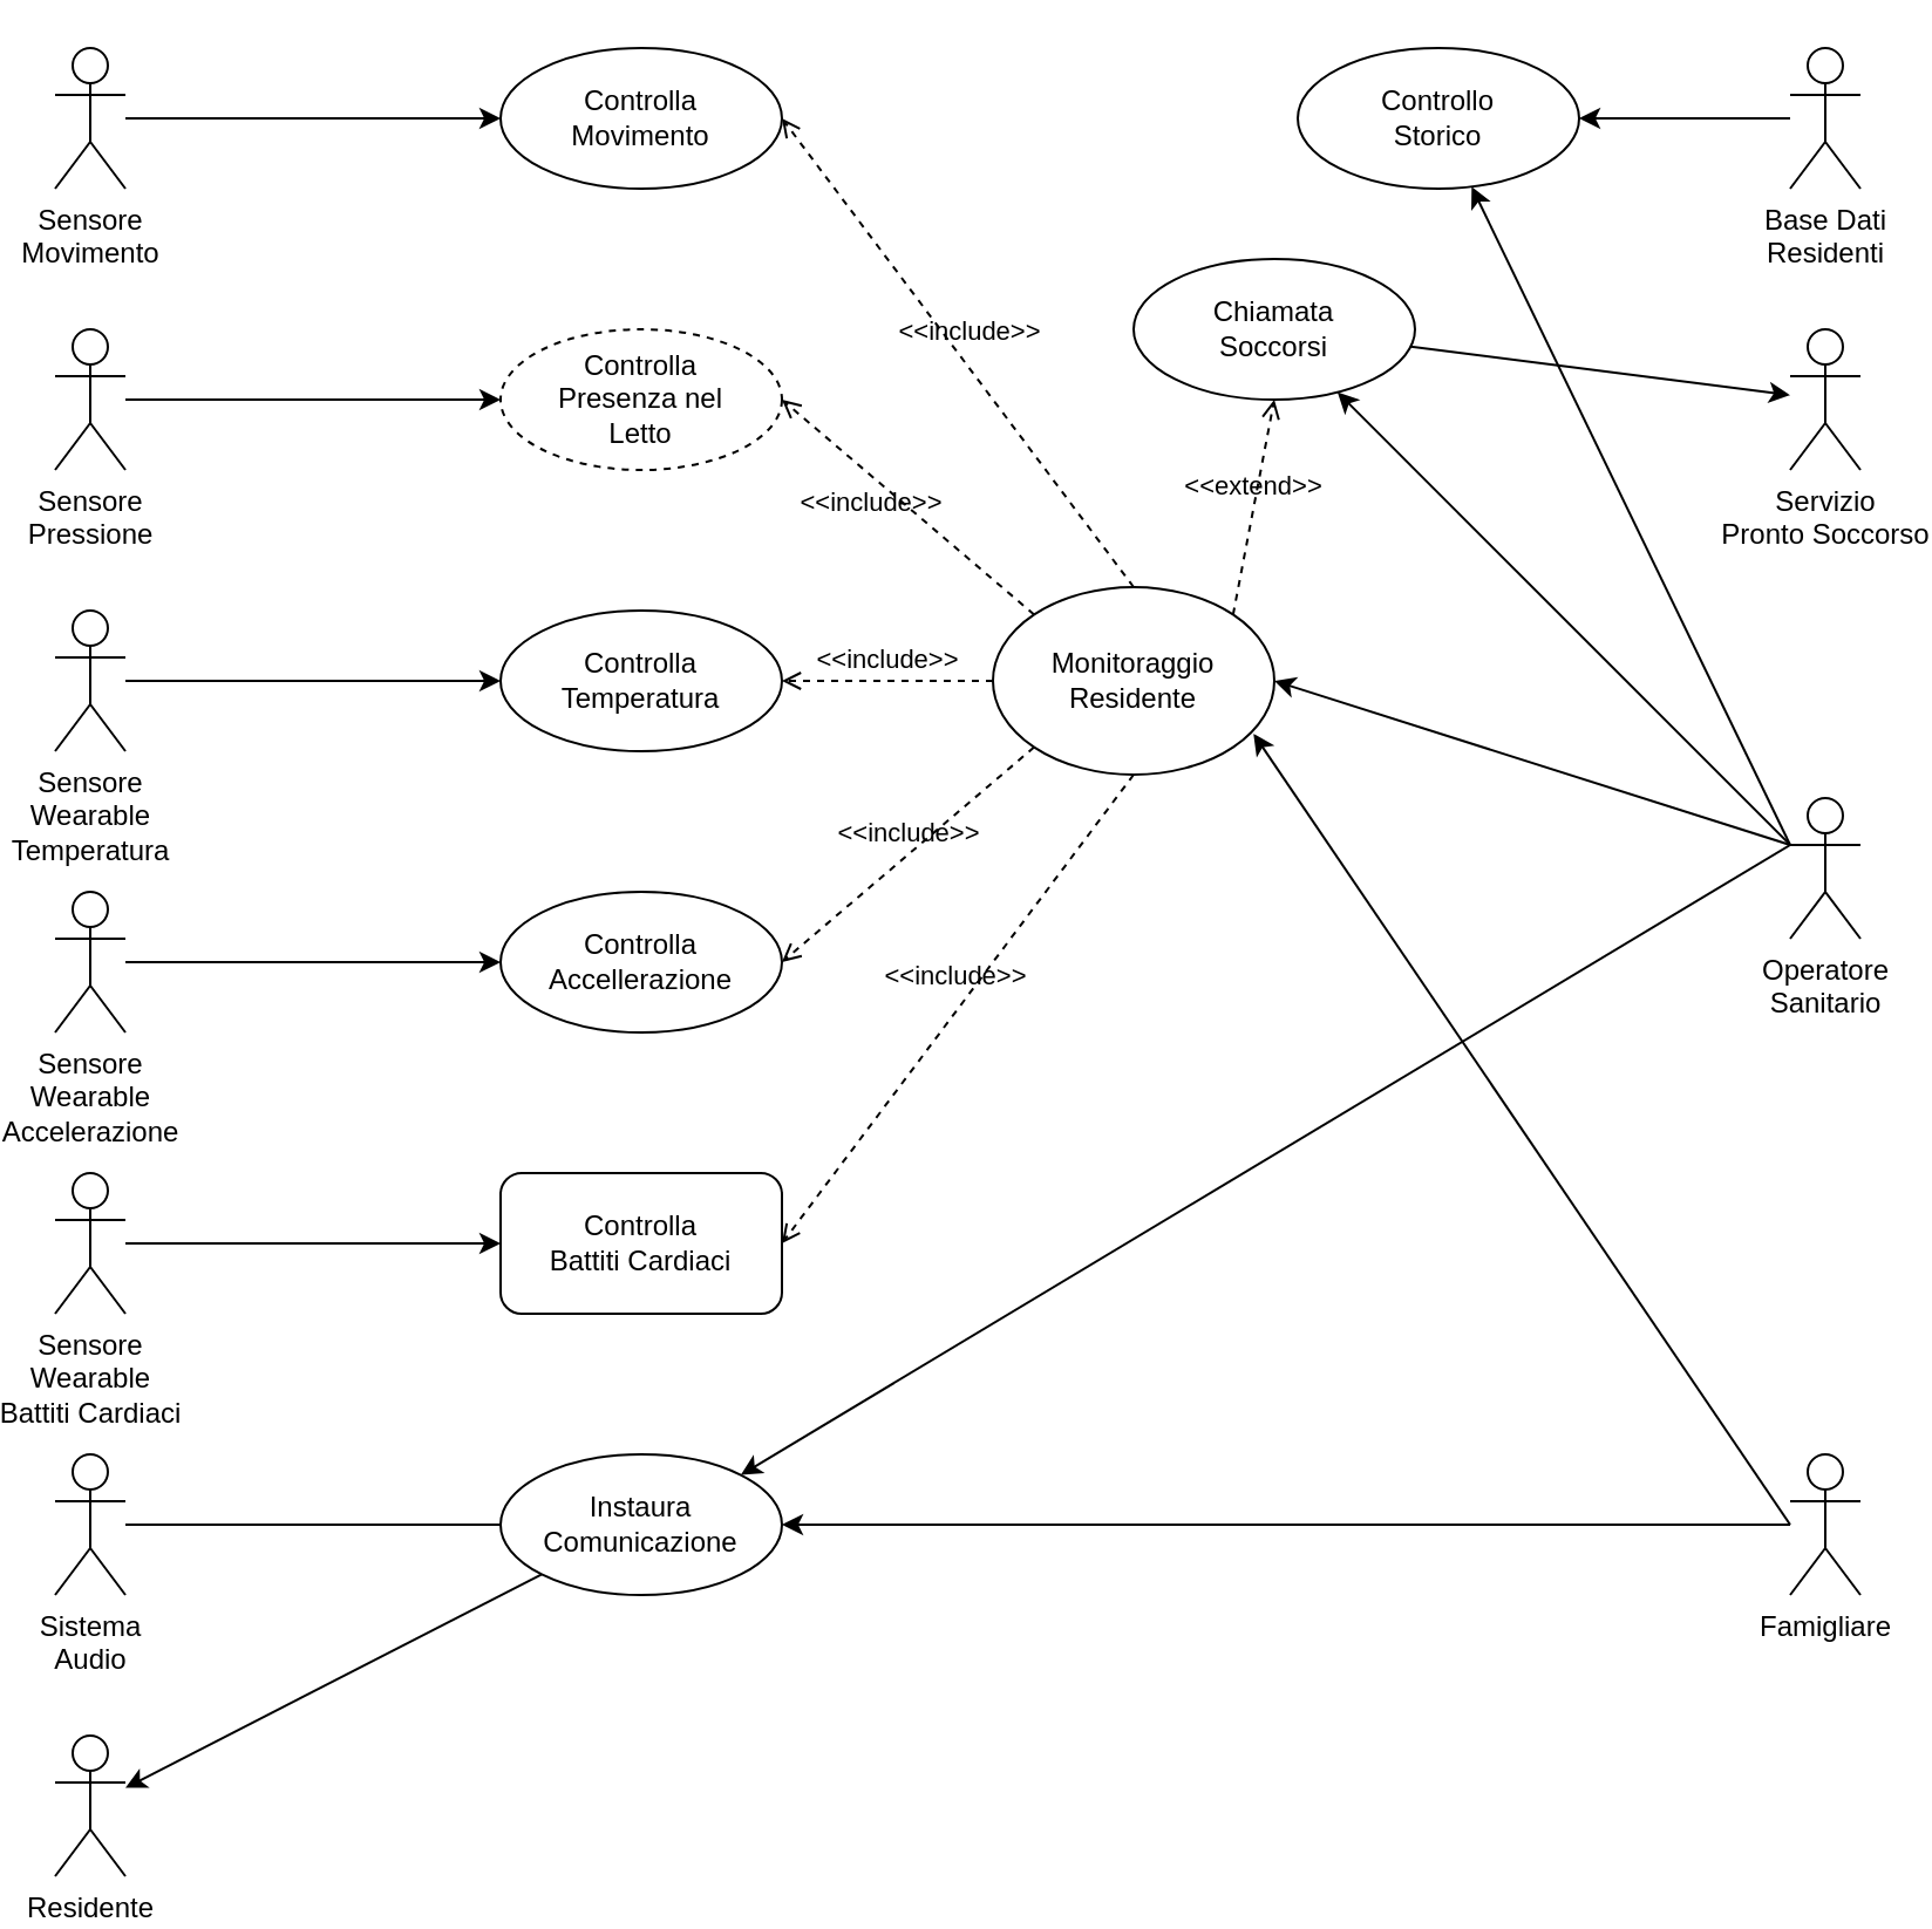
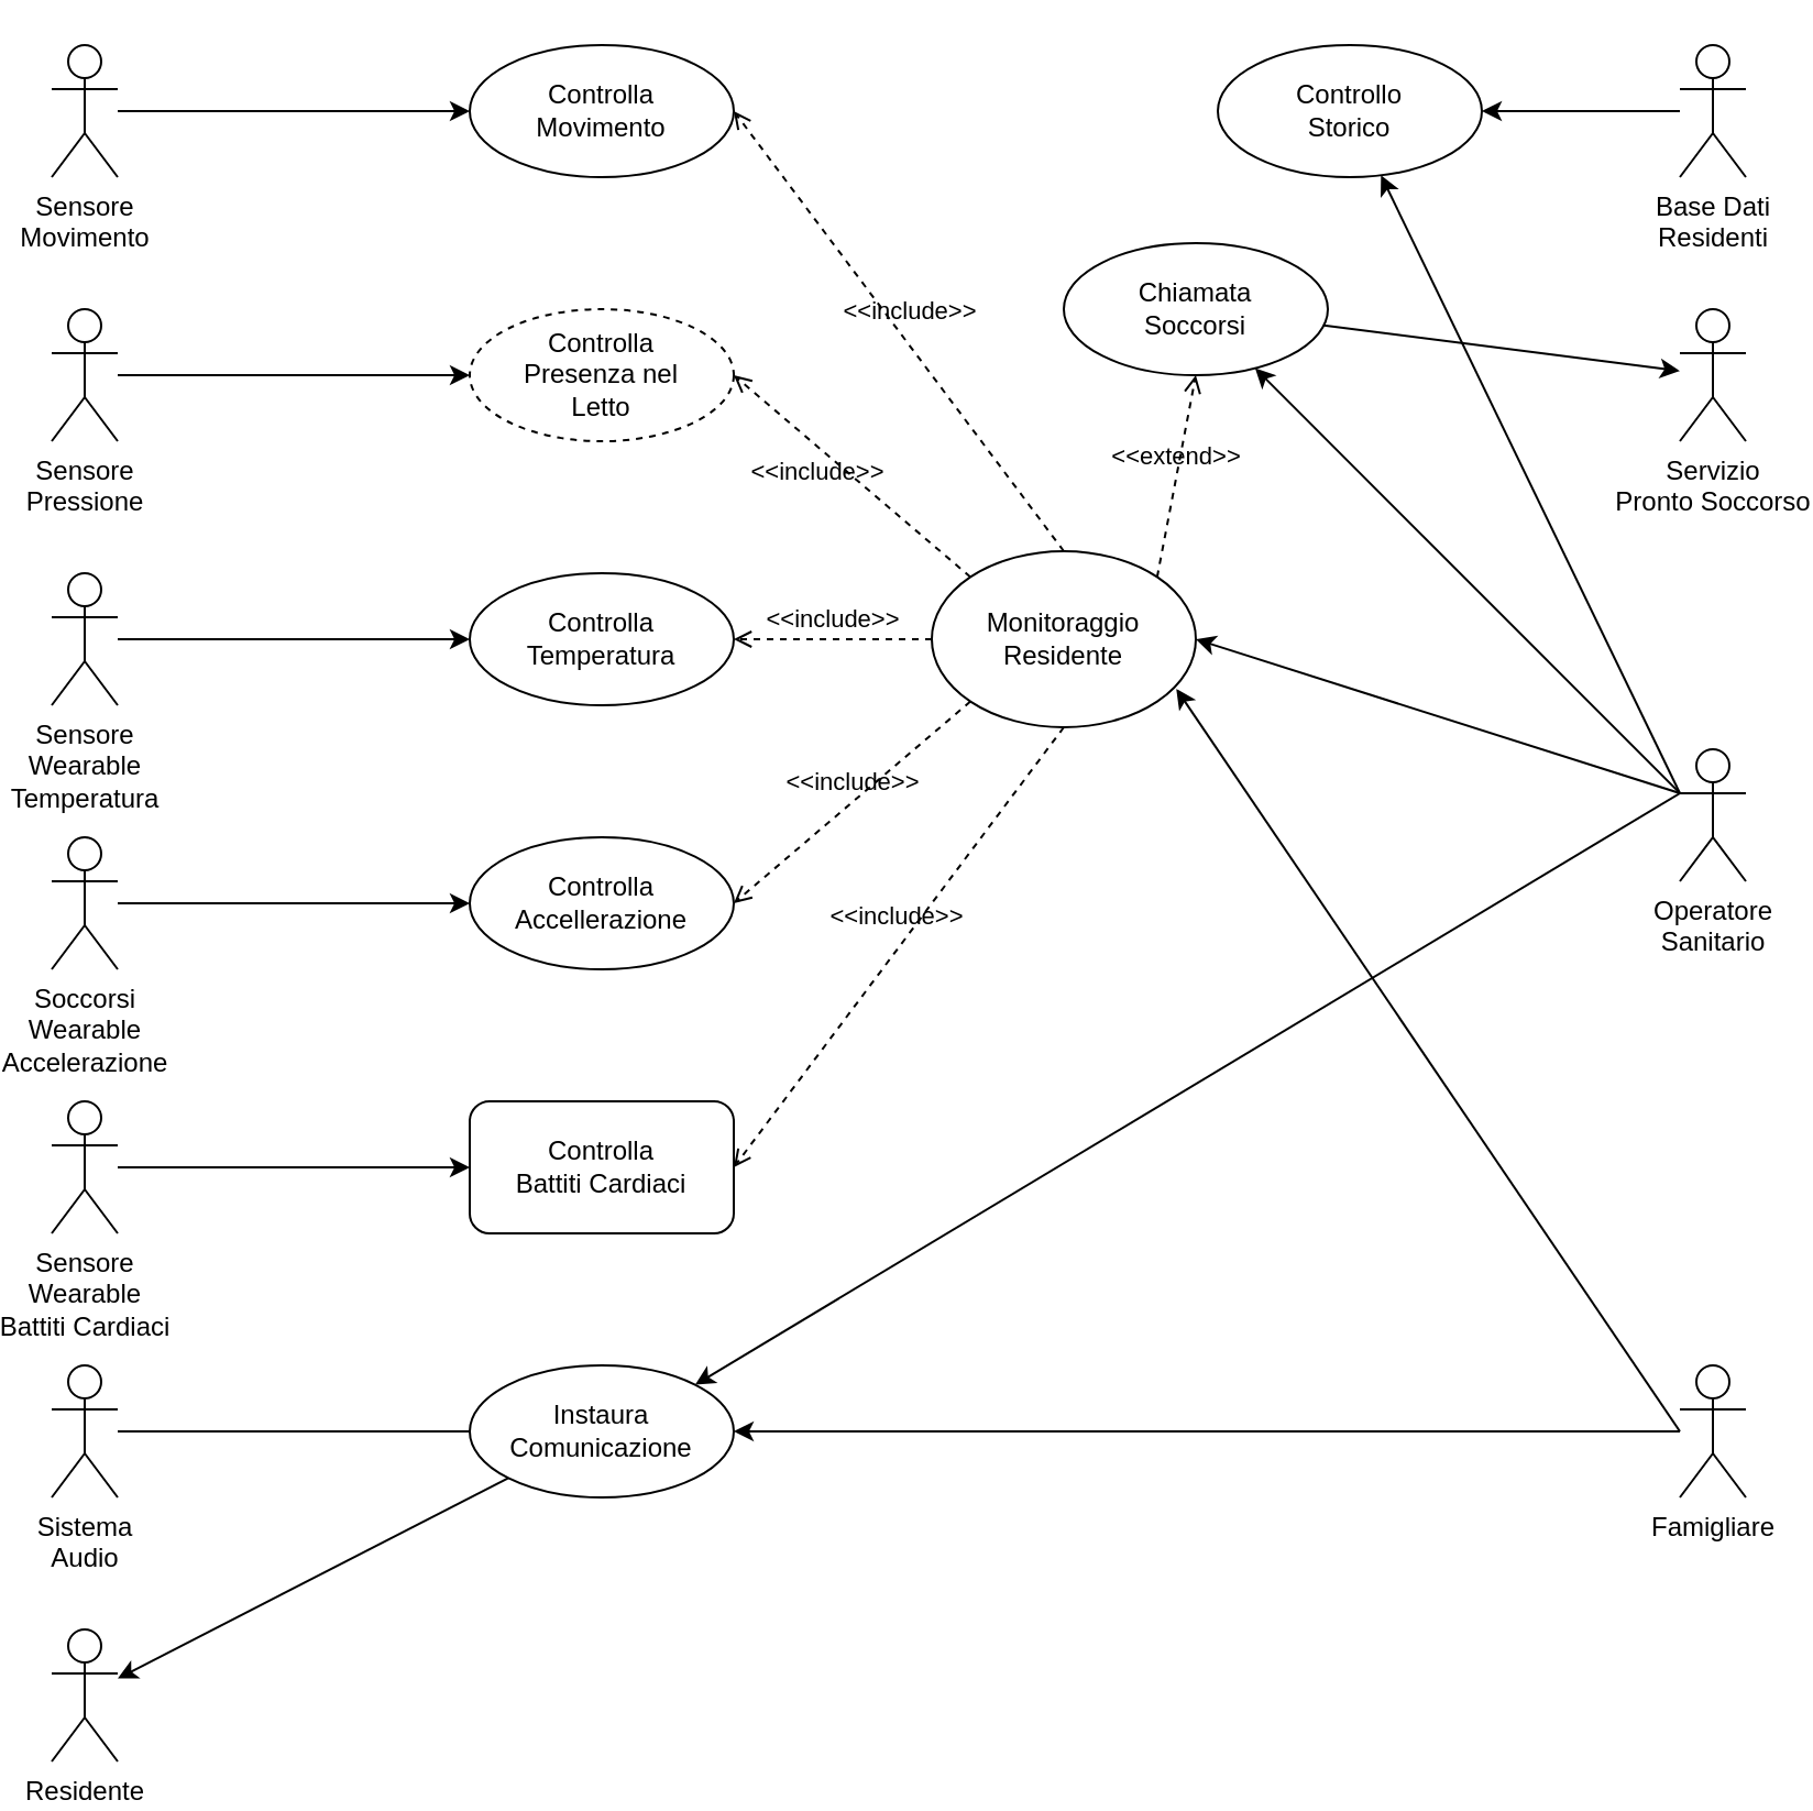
- <mxCell id="23" value="&lt;div&gt;Sensore&lt;/div&gt;&lt;div&gt;Wearable&lt;/div&gt;&lt;div&gt;Accelerazione&lt;br&gt;&lt;/div&gt;" style="shape=umlActor;verticalLabelPosition=bottom;verticalAlign=top;html=1;outlineConnect=0;" vertex="1" parent="1"><mxGeometry x="20" y="380" width="30" height="60" as="geometry" /></mxCell>
+ <mxCell id="23" value="&lt;div&gt;Soccorsi&lt;/div&gt;&lt;div&gt;Wearable&lt;/div&gt;&lt;div&gt;Accelerazione&lt;br&gt;&lt;/div&gt;" style="shape=umlActor;verticalLabelPosition=bottom;verticalAlign=top;html=1;outlineConnect=0;" vertex="1" parent="1"><mxGeometry x="20" y="380" width="30" height="60" as="geometry" /></mxCell>
